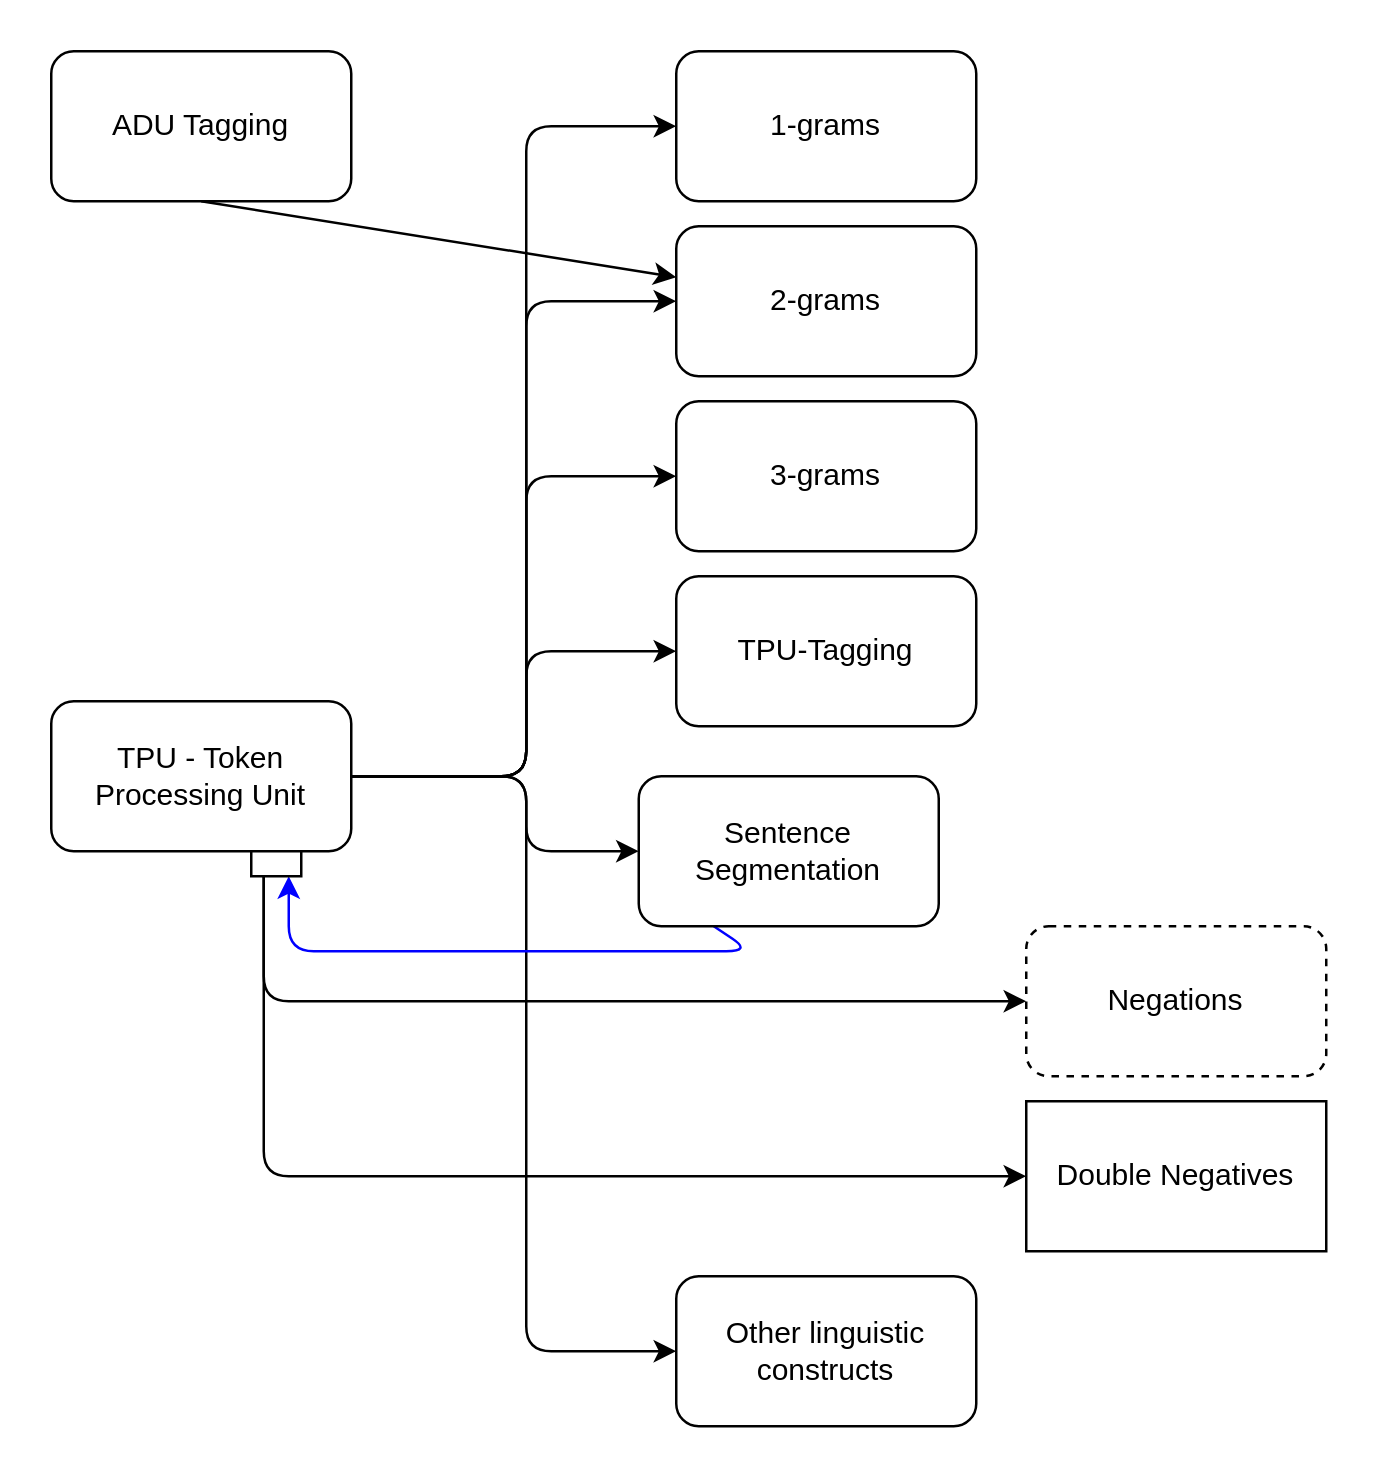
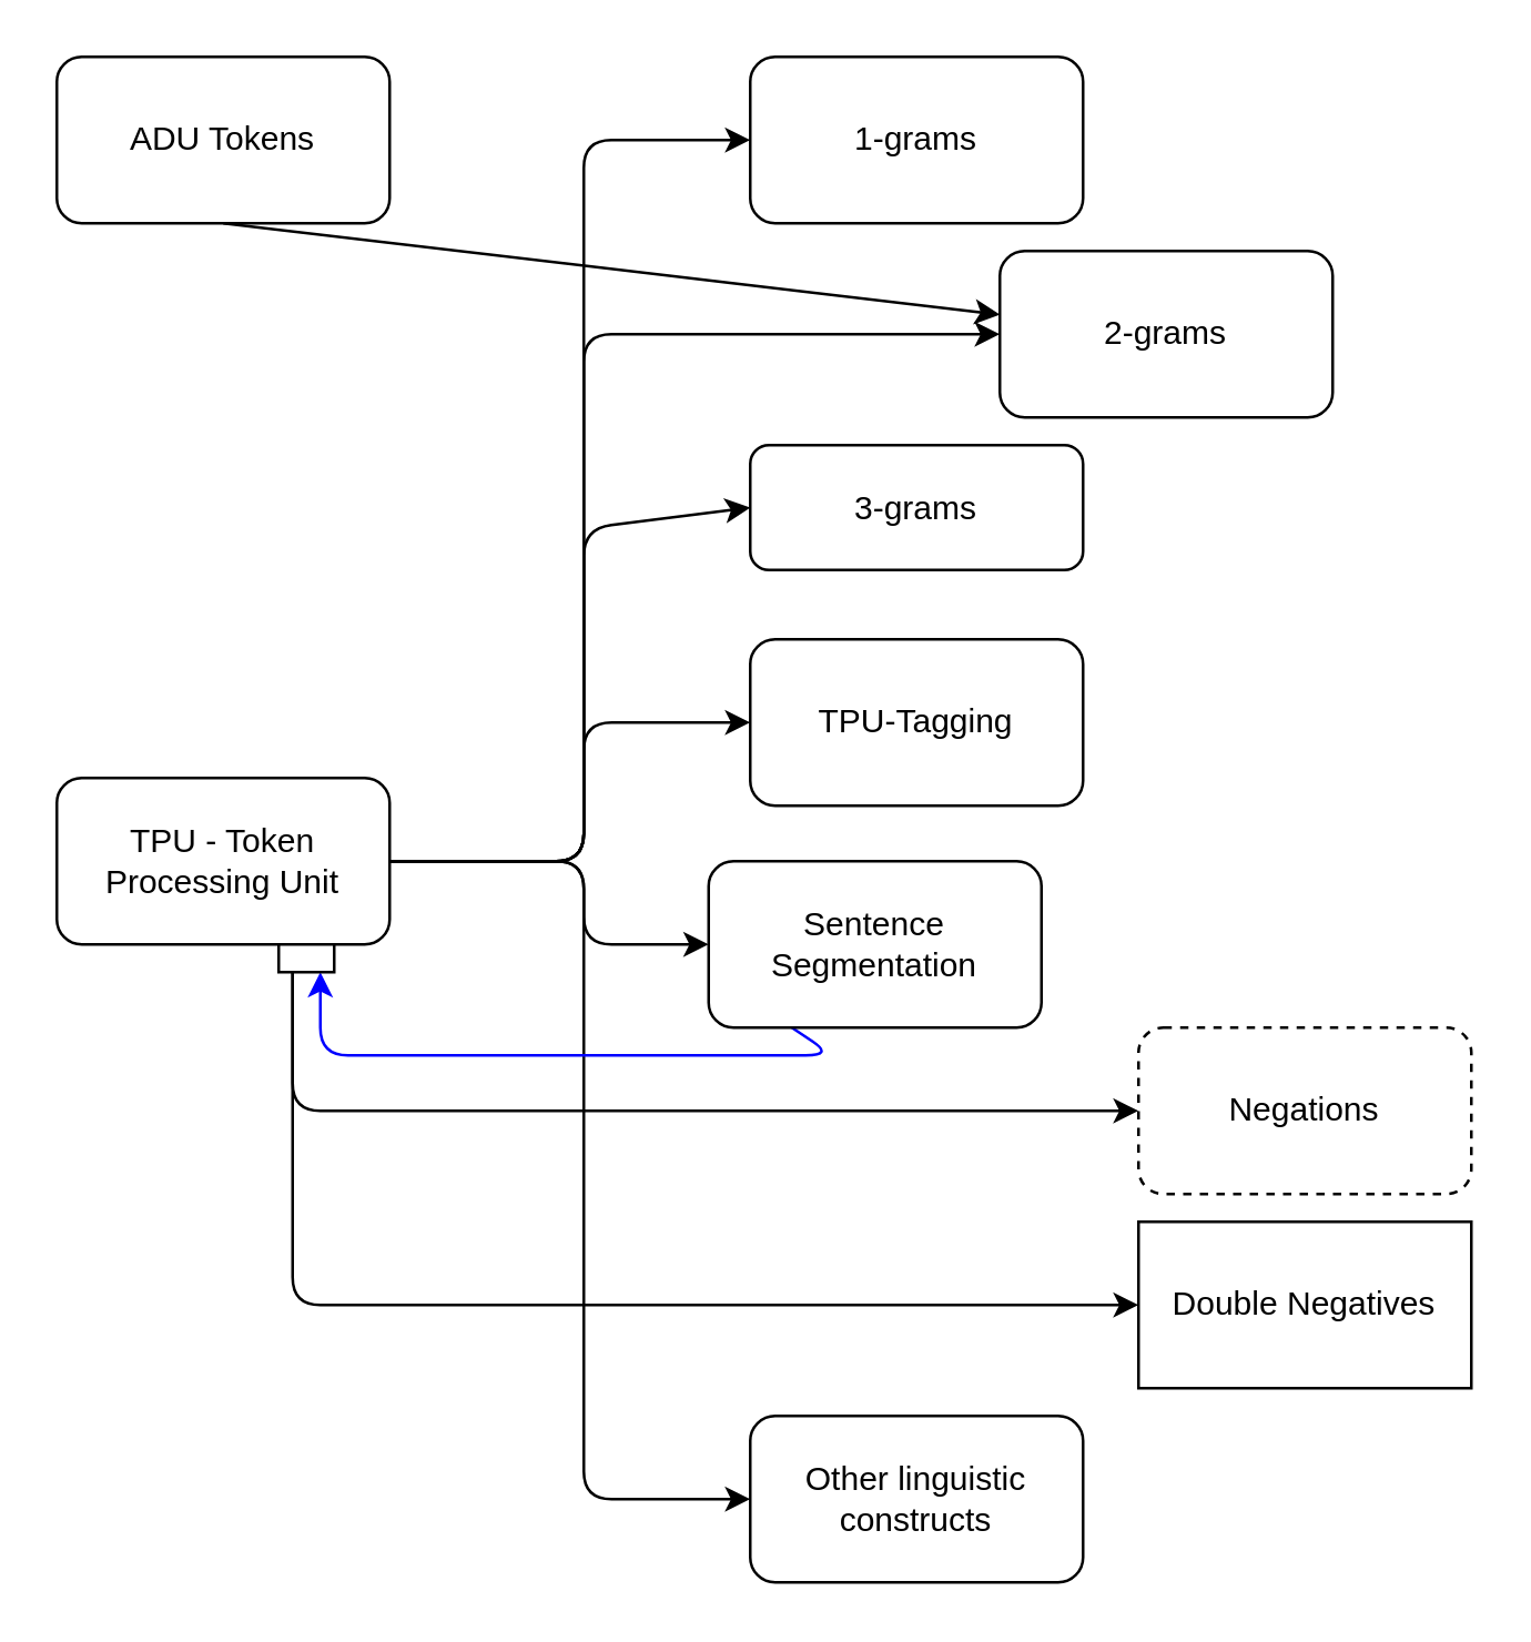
- <mxCell id="3" value="ADU Tagging" style="rounded=1;whiteSpace=wrap;html=1;" parent="1" vertex="1"><mxGeometry x="20" y="20" width="120" height="60" as="geometry" /></mxCell>
+ <mxCell id="3" value="ADU Tokens" style="rounded=1;whiteSpace=wrap;html=1;" parent="1" vertex="1"><mxGeometry x="20" y="20" width="120" height="60" as="geometry" /></mxCell>
- <mxCell id="12" value="2-grams" style="rounded=1;whiteSpace=wrap;html=1;" parent="1" vertex="1"><mxGeometry x="270" y="90" width="120" height="60" as="geometry" /></mxCell>
+ <mxCell id="12" value="2-grams" style="rounded=1;whiteSpace=wrap;html=1;" parent="1" vertex="1"><mxGeometry x="360" y="90" width="120" height="60" as="geometry" /></mxCell>
- <mxCell id="13" value="3-grams" style="rounded=1;whiteSpace=wrap;html=1;" parent="1" vertex="1"><mxGeometry x="270" y="160" width="120" height="60" as="geometry" /></mxCell>
+ <mxCell id="13" value="3-grams" style="rounded=1;whiteSpace=wrap;html=1;" parent="1" vertex="1"><mxGeometry x="270" y="160" width="120" height="45" as="geometry" /></mxCell>
